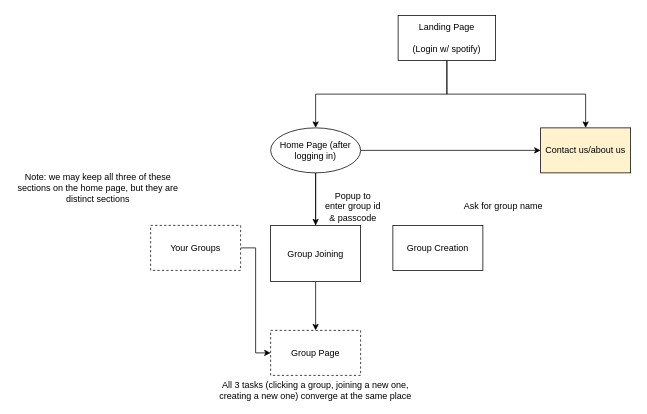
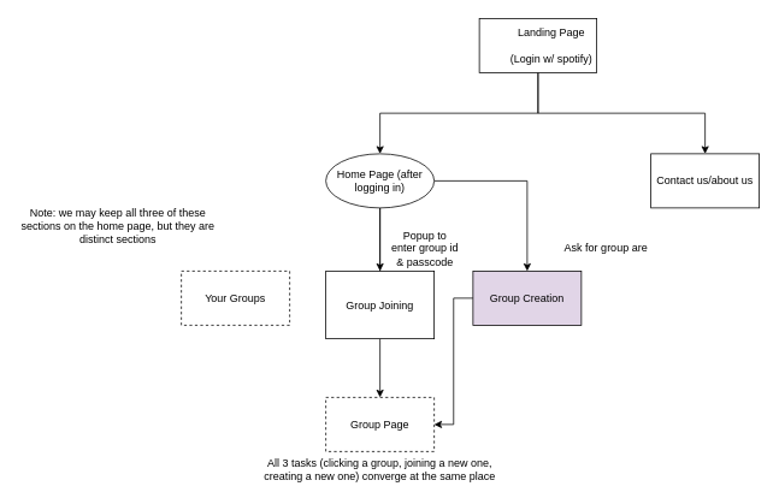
- <mxCell id="5" value="&lt;div&gt;Landing Page&lt;/div&gt;&lt;div&gt;&lt;br&gt;&lt;/div&gt;&lt;div&gt;(Login w/ spotify)&lt;br&gt;&lt;/div&gt;" style="text;html=1;strokeColor=none;fillColor=none;align=center;verticalAlign=middle;whiteSpace=wrap;rounded=0;" vertex="1" parent="1"><mxGeometry x="547" y="40" width="96" height="20" as="geometry" /></mxCell>
+ <mxCell id="5" value="&lt;div&gt;Landing Page&lt;/div&gt;&lt;div&gt;&lt;br&gt;&lt;/div&gt;&lt;div&gt;(Login w/ spotify)&lt;br&gt;&lt;/div&gt;" style="text;html=1;strokeColor=none;fillColor=none;align=center;verticalAlign=middle;whiteSpace=wrap;rounded=0;" vertex="1" parent="1"><mxGeometry x="562" y="40" width="96" height="20" as="geometry" /></mxCell>
- <mxCell id="7" style="edgeStyle=orthogonalEdgeStyle;rounded=0;orthogonalLoop=1;jettySize=auto;html=1;" edge="1" parent="1" source="8" target="9"><mxGeometry relative="1" as="geometry" /></mxCell>
+ <mxCell id="7" style="edgeStyle=orthogonalEdgeStyle;rounded=0;orthogonalLoop=1;jettySize=auto;html=1;entryX=0.5;entryY=0;entryDx=0;entryDy=0;" edge="1" parent="1" source="8" target="11"><mxGeometry relative="1" as="geometry" /></mxCell>
- <mxCell id="9" value="&lt;div&gt;Contact us/about us&lt;/div&gt;" style="rounded=0;whiteSpace=wrap;html=1;fillColor=#fff2cc;" vertex="1" parent="1"><mxGeometry x="720" y="170" width="120" height="60" as="geometry" /></mxCell>
+ <mxCell id="9" value="&lt;div&gt;Contact us/about us&lt;/div&gt;" style="rounded=0;whiteSpace=wrap;html=1;" vertex="1" parent="1"><mxGeometry x="720" y="170" width="120" height="60" as="geometry" /></mxCell>
- <mxCell id="20" value="&lt;div&gt;Ask for group name&lt;/div&gt;" style="text;html=1;align=center;verticalAlign=middle;resizable=0;points=[];autosize=1;" vertex="1" parent="1"><mxGeometry x="610" y="265" width="120" height="20" as="geometry" /></mxCell>
+ <mxCell id="20" value="&lt;div&gt;Ask for group are&lt;/div&gt;" style="text;html=1;align=center;verticalAlign=middle;resizable=0;points=[];autosize=1;" vertex="1" parent="1"><mxGeometry x="610" y="265" width="120" height="20" as="geometry" /></mxCell>
- <mxCell id="11" value="Group Creation" style="rounded=0;whiteSpace=wrap;html=1;" vertex="1" parent="1"><mxGeometry x="523" y="300" width="120" height="60" as="geometry" /></mxCell>
+ <mxCell id="11" value="Group Creation" style="rounded=0;whiteSpace=wrap;html=1;fillColor=#e1d5e7;" vertex="1" parent="1"><mxGeometry x="523" y="300" width="120" height="60" as="geometry" /></mxCell>
- <mxCell id="14" style="edgeStyle=orthogonalEdgeStyle;rounded=0;orthogonalLoop=1;jettySize=auto;html=1;exitX=1;exitY=0.5;exitDx=0;exitDy=0;entryX=0;entryY=0.5;entryDx=0;entryDy=0;" edge="1" parent="1" source="15" target="17"><mxGeometry relative="1" as="geometry"><mxPoint x="340" y="470" as="targetPoint" /></mxGeometry></mxCell>
+ <mxCell id="10" style="edgeStyle=orthogonalEdgeStyle;rounded=0;orthogonalLoop=1;jettySize=auto;html=1;entryX=1;entryY=0.5;entryDx=0;entryDy=0;" edge="1" parent="1" source="11" target="17"><mxGeometry relative="1" as="geometry"><mxPoint x="583" y="470" as="targetPoint" /></mxGeometry></mxCell>
